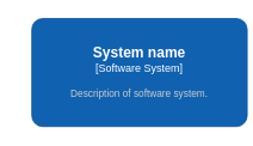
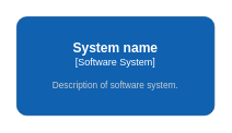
- <mxCell id="2" value="&lt;font style=&quot;font-size: 16px&quot;&gt;&lt;b&gt;System name&lt;/b&gt;&lt;/font&gt;&lt;div&gt;[Software System]&lt;/div&gt;&lt;br&gt;&lt;div&gt;&lt;font style=&quot;font-size: 11px&quot;&gt;&lt;font color=&quot;#cccccc&quot;&gt;Description of software system.&lt;/font&gt;&lt;/div&gt;" style="rounded=1;whiteSpace=wrap;html=1;labelBackgroundColor=none;fillColor=#1061B0;fontColor=#ffffff;align=center;arcSize=10;strokeColor=#0D5091;metaEdit=1;resizable=0;points=[[0.25,0,0],[0.5,0,0],[0.75,0,0],[1,0.25,0],[1,0.5,0],[1,0.75,0],[0.75,1,0],[0.5,1,0],[0.25,1,0],[0,0.75,0],[0,0.5,0],[0,0.25,0]];" vertex="1" parent="1"><mxGeometry x="35" y="20" width="240" height="120" as="geometry" /></mxCell>
+ <mxCell id="2" value="&lt;font style=&quot;font-size: 16px&quot;&gt;&lt;b&gt;System name&lt;/b&gt;&lt;/font&gt;&lt;div&gt;[Software System]&lt;/div&gt;&lt;br&gt;&lt;div&gt;&lt;font style=&quot;font-size: 11px&quot;&gt;&lt;font color=&quot;#cccccc&quot;&gt;Description of software system.&lt;/font&gt;&lt;/div&gt;" style="rounded=1;whiteSpace=wrap;html=1;labelBackgroundColor=none;fillColor=#1061B0;fontColor=#ffffff;align=center;arcSize=10;strokeColor=#0D5091;metaEdit=1;resizable=0;points=[[0.25,0,0],[0.5,0,0],[0.75,0,0],[1,0.25,0],[1,0.5,0],[1,0.75,0],[0.75,1,0],[0.5,1,0],[0.25,1,0],[0,0.75,0],[0,0.5,0],[0,0.25,0]];" vertex="1" parent="1"><mxGeometry x="20" y="20" width="240" height="120" as="geometry" /></mxCell>
